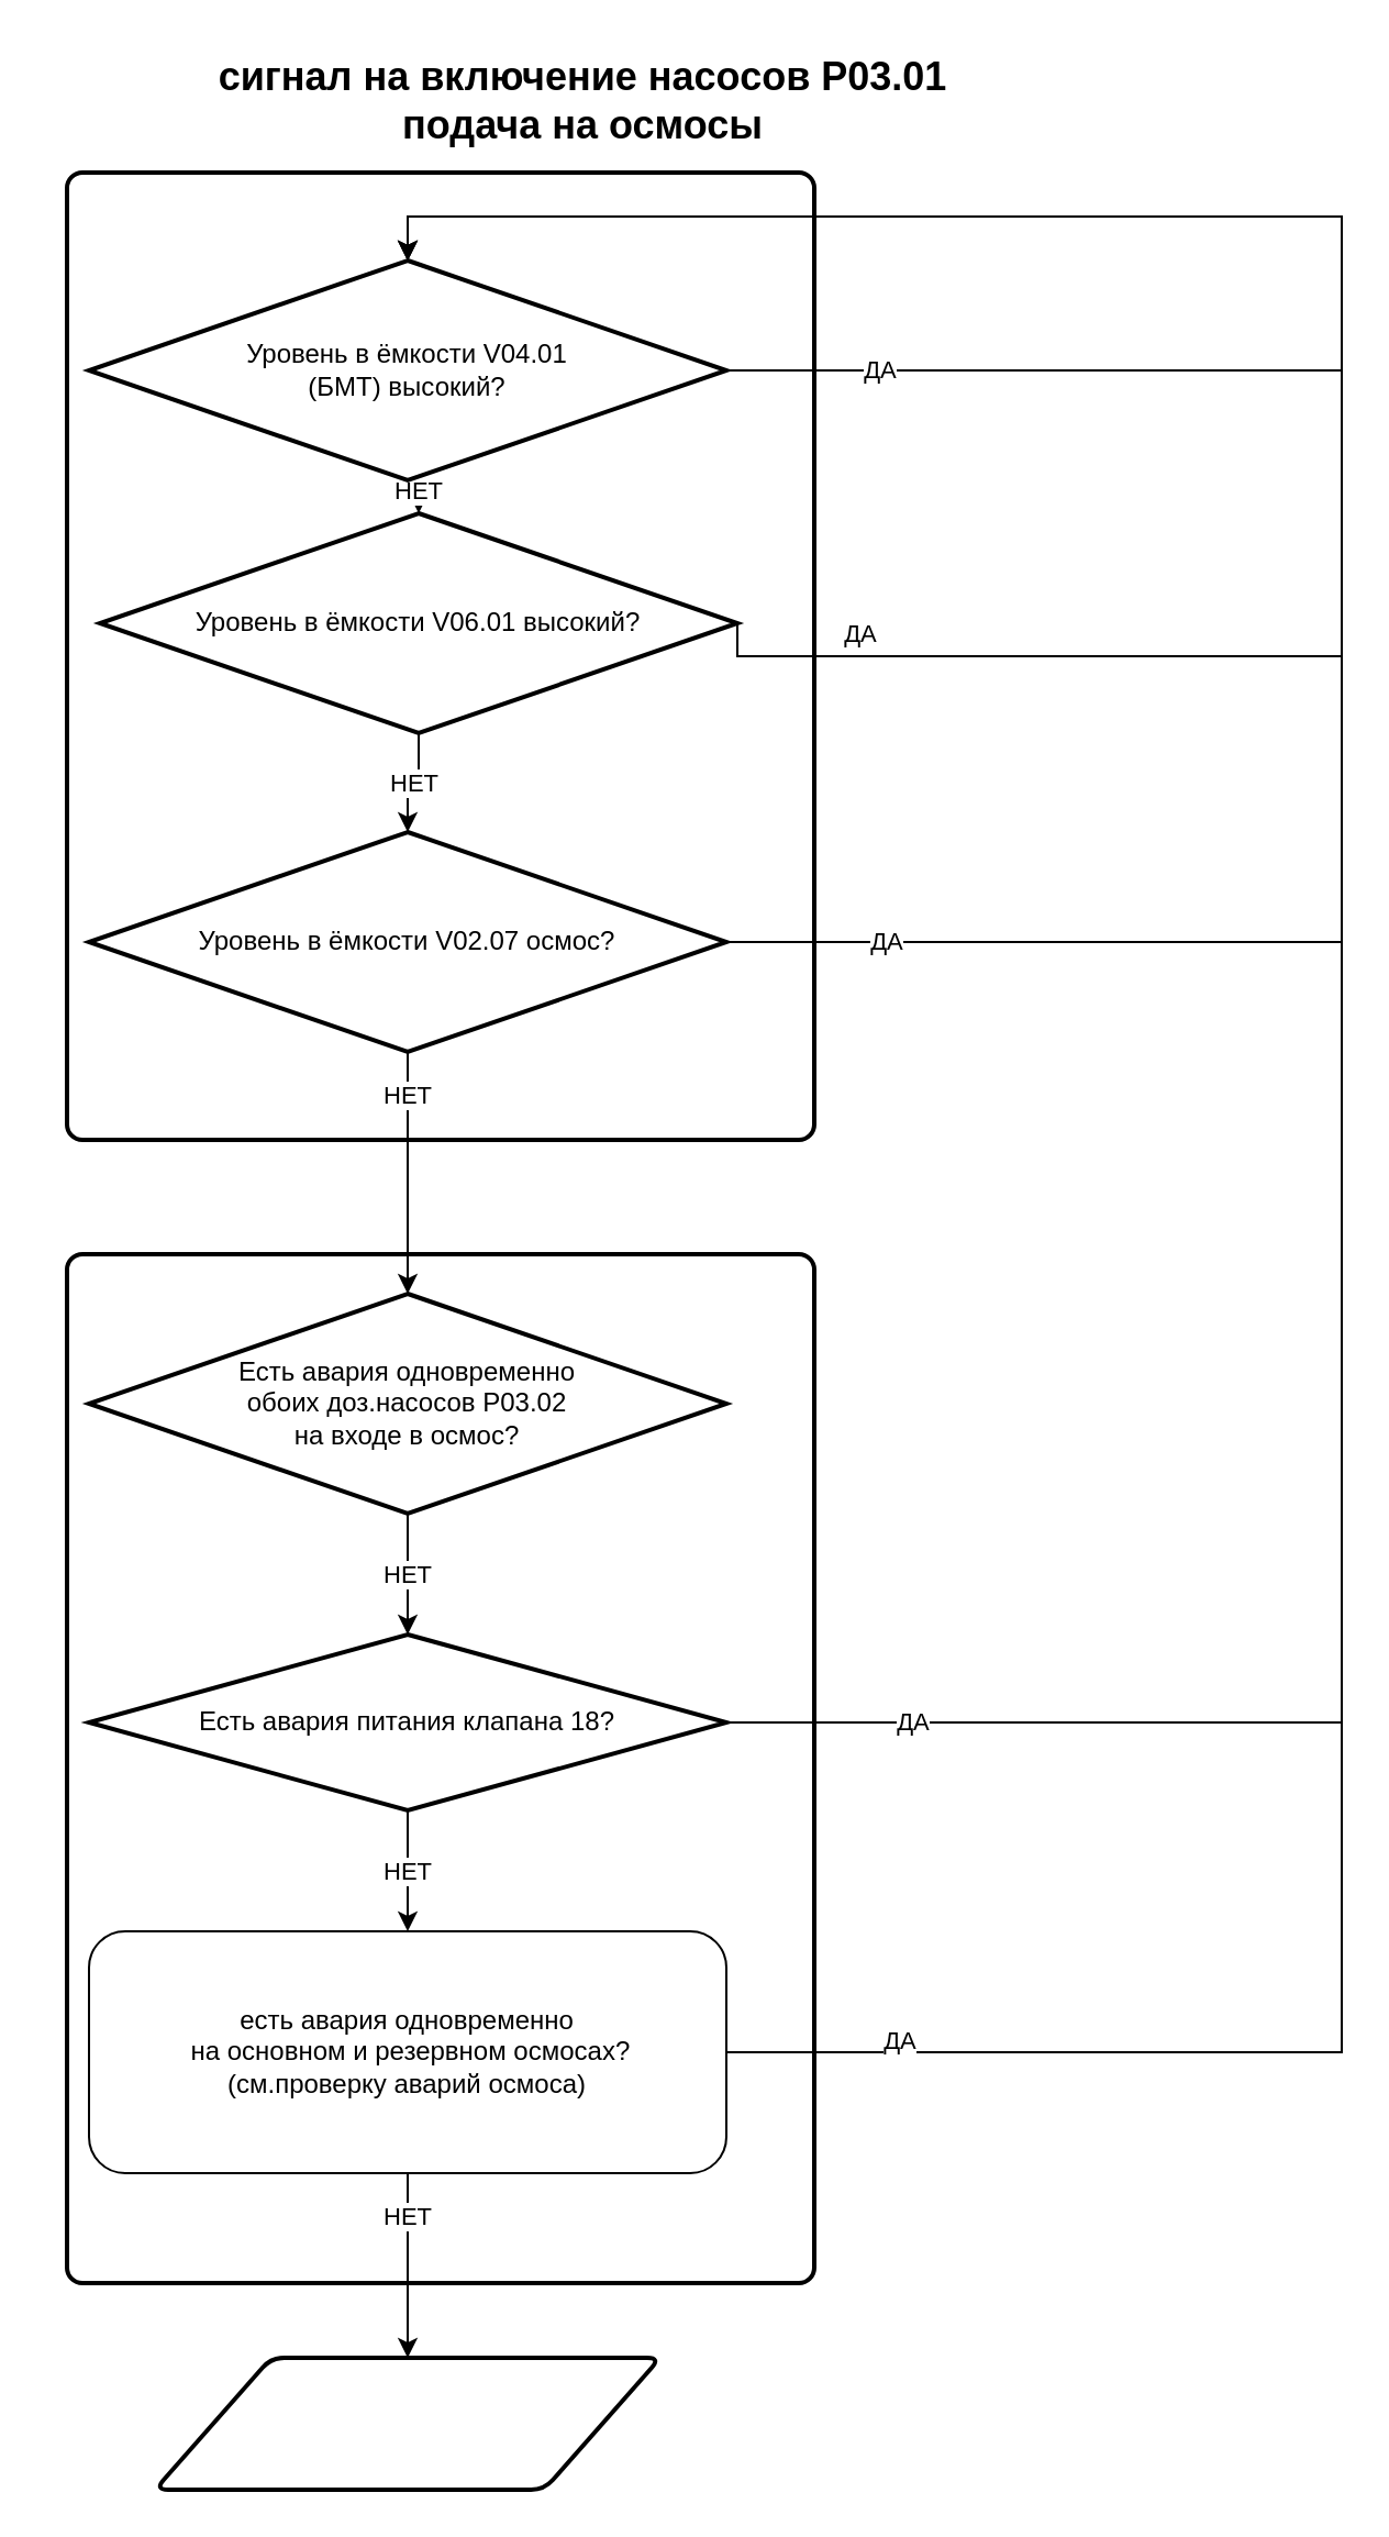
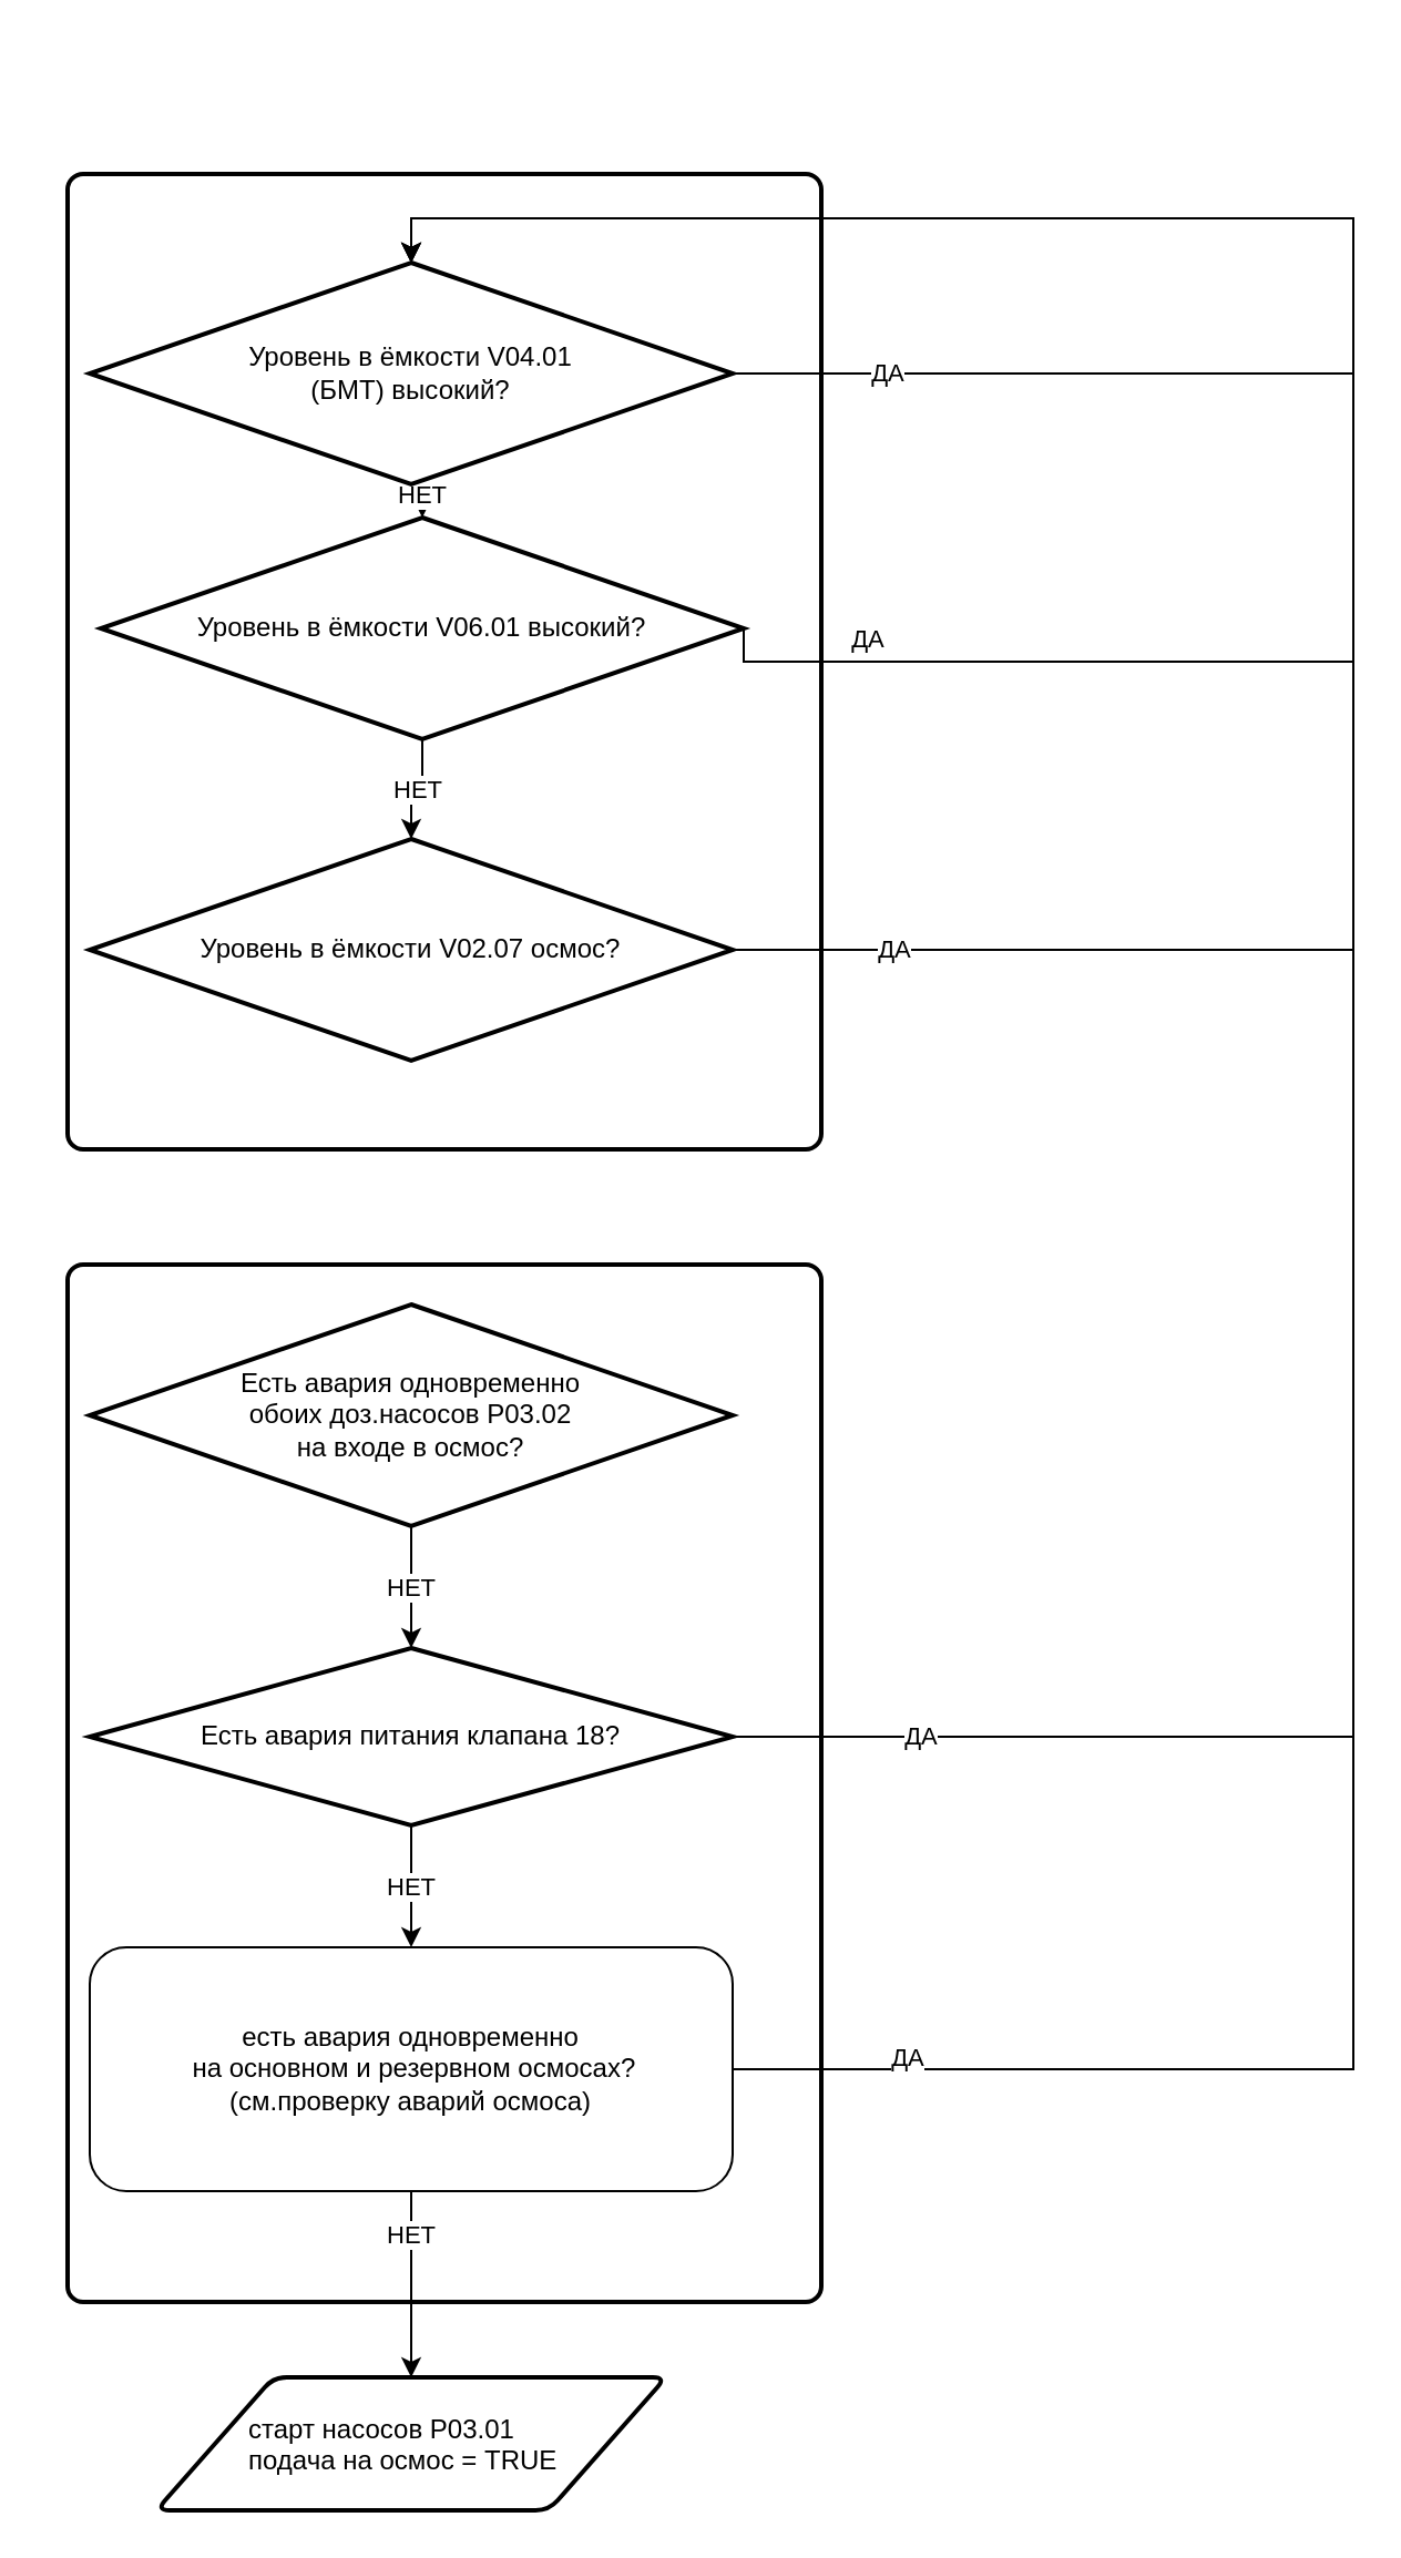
- <mxCell id="24" value="&lt;font style=&quot;font-size: 18px&quot;&gt;&lt;b&gt;сигнал на включение&amp;nbsp;насосов Р03.01&lt;br&gt;подача на осмосы&lt;/b&gt;&lt;/font&gt;" style="text;html=1;strokeColor=none;fillColor=none;align=center;verticalAlign=middle;whiteSpace=wrap;rounded=0;" parent="1" vertex="1"><mxGeometry x="20" y="20" width="490" height="52" as="geometry" /></mxCell>
- <mxCell id="15" value="НЕТ" style="edgeStyle=orthogonalEdgeStyle;rounded=0;orthogonalLoop=1;jettySize=auto;html=1;exitX=0.5;exitY=1;exitDx=0;exitDy=0;exitPerimeter=0;entryX=0.5;entryY=0;entryDx=0;entryDy=0;entryPerimeter=0;" parent="1" source="17" target="11" edge="1"><mxGeometry x="-0.636" relative="1" as="geometry"><mxPoint as="offset" /></mxGeometry></mxCell>
+ <mxCell id="14" value="старт насосов Р03.01&lt;br&gt;подача на осмос = TRUE" style="text;html=1;" parent="12" vertex="1"><mxGeometry x="40" y="10" width="150" height="40" as="geometry" /></mxCell>
